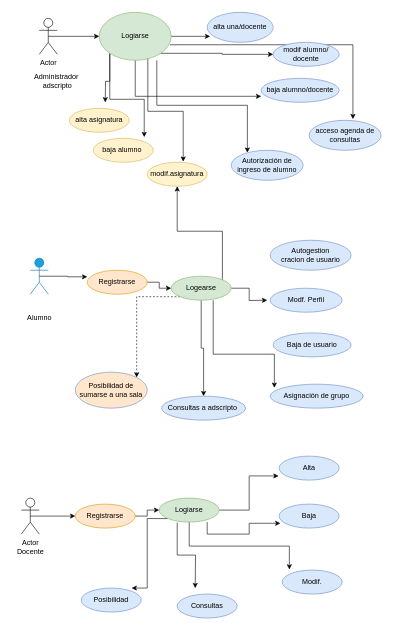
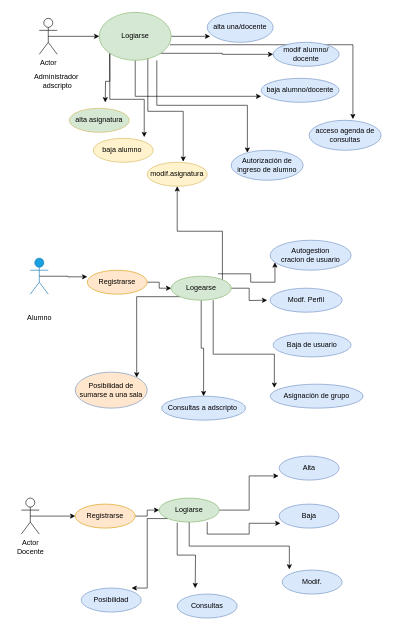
- <mxCell id="15" value="alta asignatura" style="ellipse;whiteSpace=wrap;html=1;align=center;newEdgeStyle={&quot;edgeStyle&quot;:&quot;entityRelationEdgeStyle&quot;,&quot;startArrow&quot;:&quot;none&quot;,&quot;endArrow&quot;:&quot;none&quot;,&quot;segment&quot;:10,&quot;curved&quot;:1};treeFolding=1;treeMoving=1;fillColor=#fff2cc;strokeColor=#d6b656;" vertex="1" parent="1"><mxGeometry x="115" y="180" width="100" height="40" as="geometry" /></mxCell>
+ <mxCell id="15" value="alta asignatura" style="ellipse;whiteSpace=wrap;html=1;align=center;newEdgeStyle={&quot;edgeStyle&quot;:&quot;entityRelationEdgeStyle&quot;,&quot;startArrow&quot;:&quot;none&quot;,&quot;endArrow&quot;:&quot;none&quot;,&quot;segment&quot;:10,&quot;curved&quot;:1};treeFolding=1;treeMoving=1;fillColor=#d5e8d4;strokeColor=#d6b656;" vertex="1" parent="1"><mxGeometry x="115" y="180" width="100" height="40" as="geometry" /></mxCell>
+ <mxCell id="27" style="edgeStyle=orthogonalEdgeStyle;rounded=0;orthogonalLoop=1;jettySize=auto;html=1;exitX=0.78;exitY=-0.1;exitDx=0;exitDy=0;entryX=0.059;entryY=0.74;entryDx=0;entryDy=0;entryPerimeter=0;exitPerimeter=0;" edge="1" parent="1" source="33" target="34"><mxGeometry relative="1" as="geometry" /></mxCell>
- <mxCell id="32" style="edgeStyle=orthogonalEdgeStyle;rounded=0;orthogonalLoop=1;jettySize=auto;html=1;exitX=0;exitY=1;exitDx=0;exitDy=0;entryX=1;entryY=0;entryDx=0;entryDy=0;dashed=1;" edge="1" parent="1" source="33" target="39"><mxGeometry relative="1" as="geometry" /></mxCell>
+ <mxCell id="32" style="edgeStyle=orthogonalEdgeStyle;rounded=0;orthogonalLoop=1;jettySize=auto;html=1;exitX=0;exitY=1;exitDx=0;exitDy=0;entryX=1;entryY=0;entryDx=0;entryDy=0;" edge="1" parent="1" source="33" target="39"><mxGeometry relative="1" as="geometry" /></mxCell>
